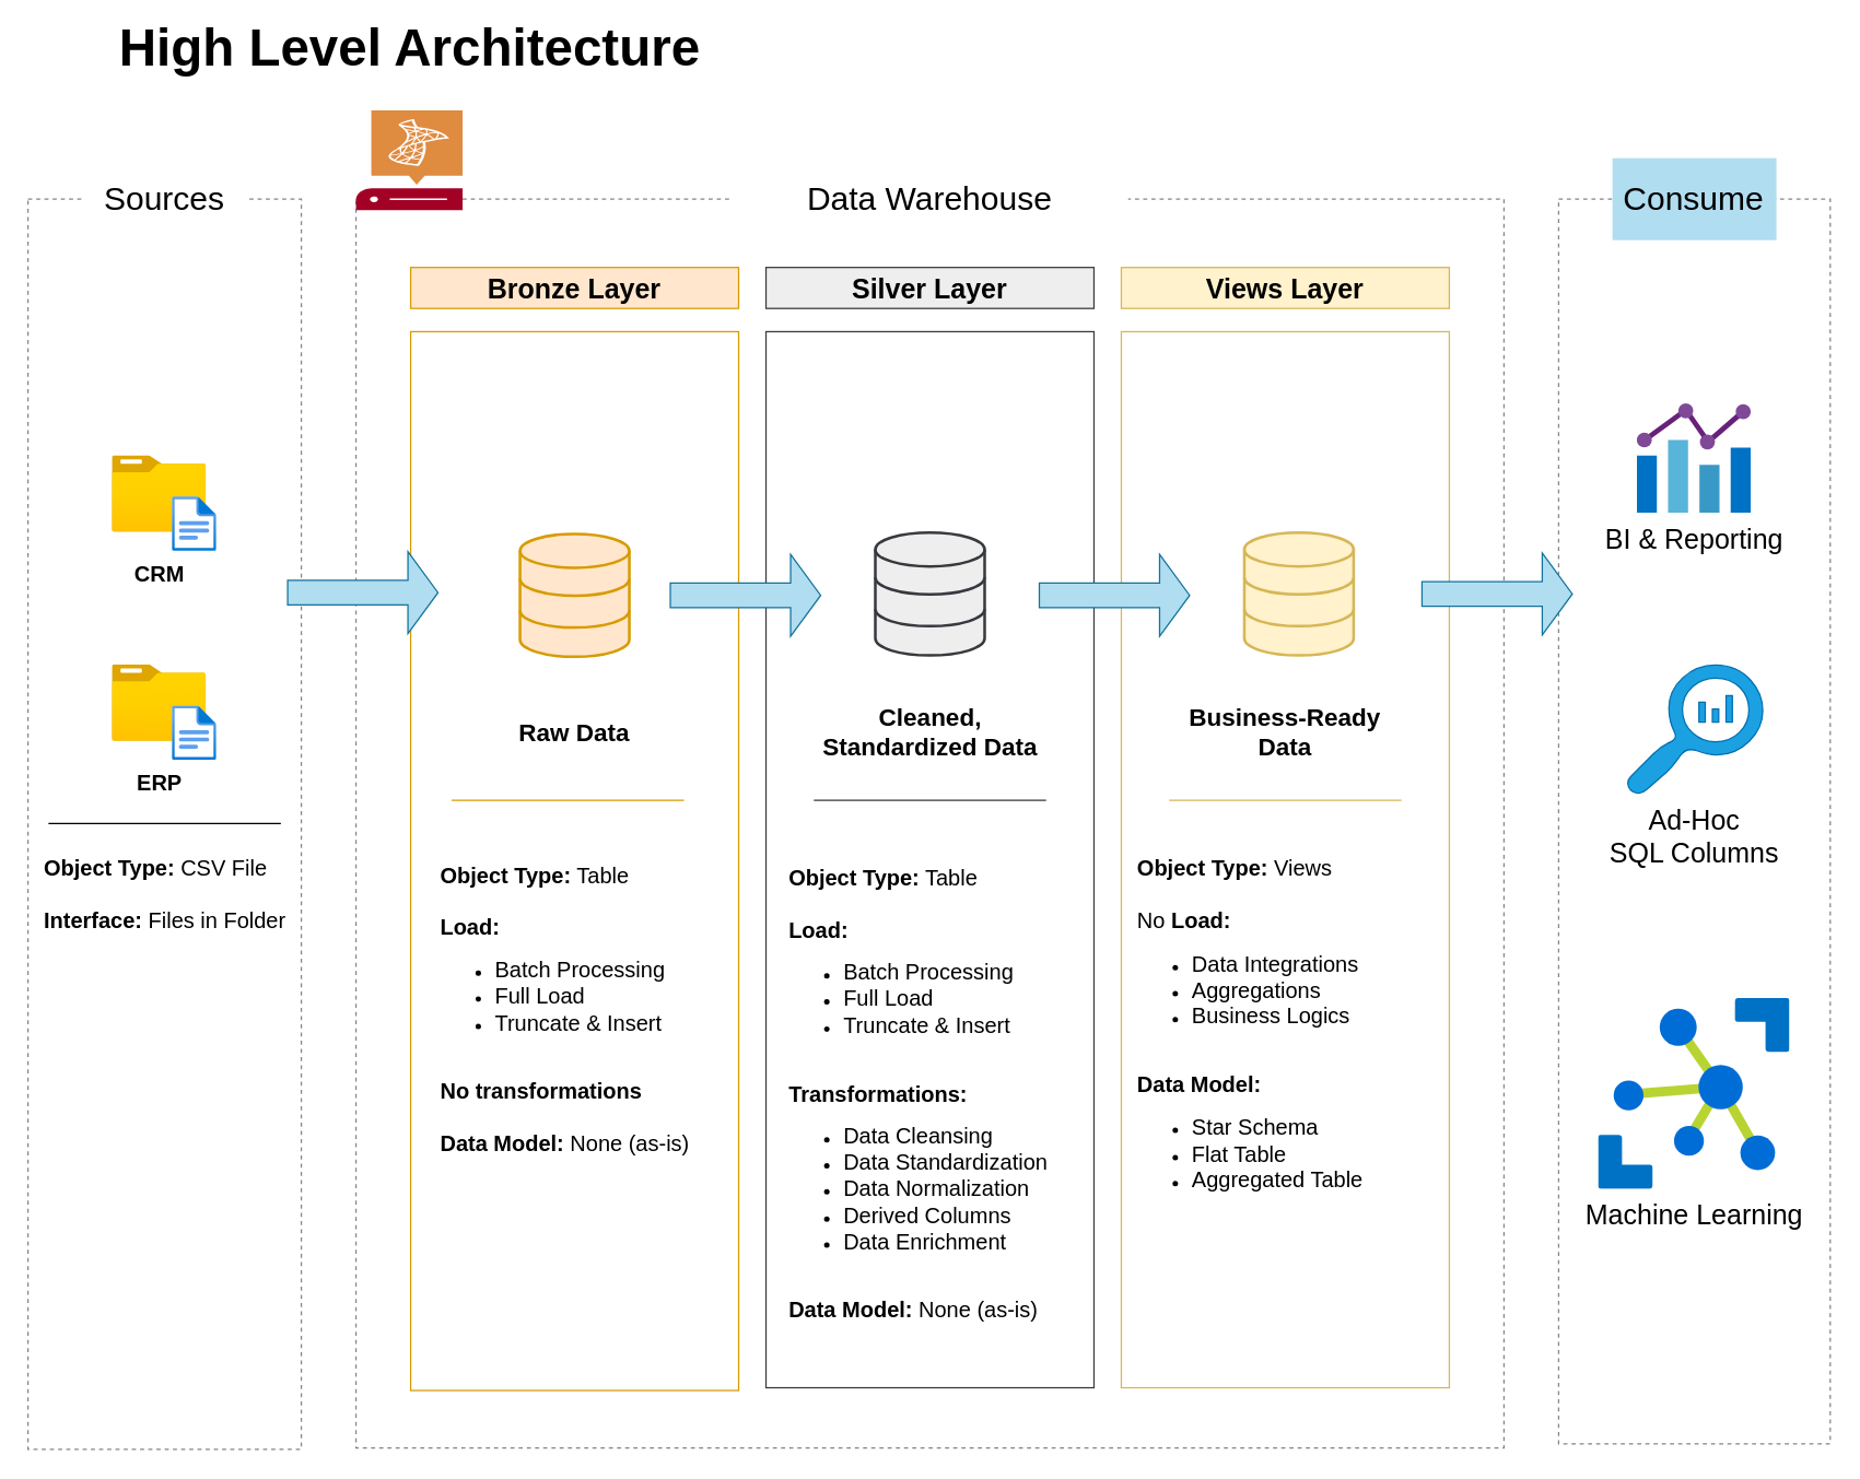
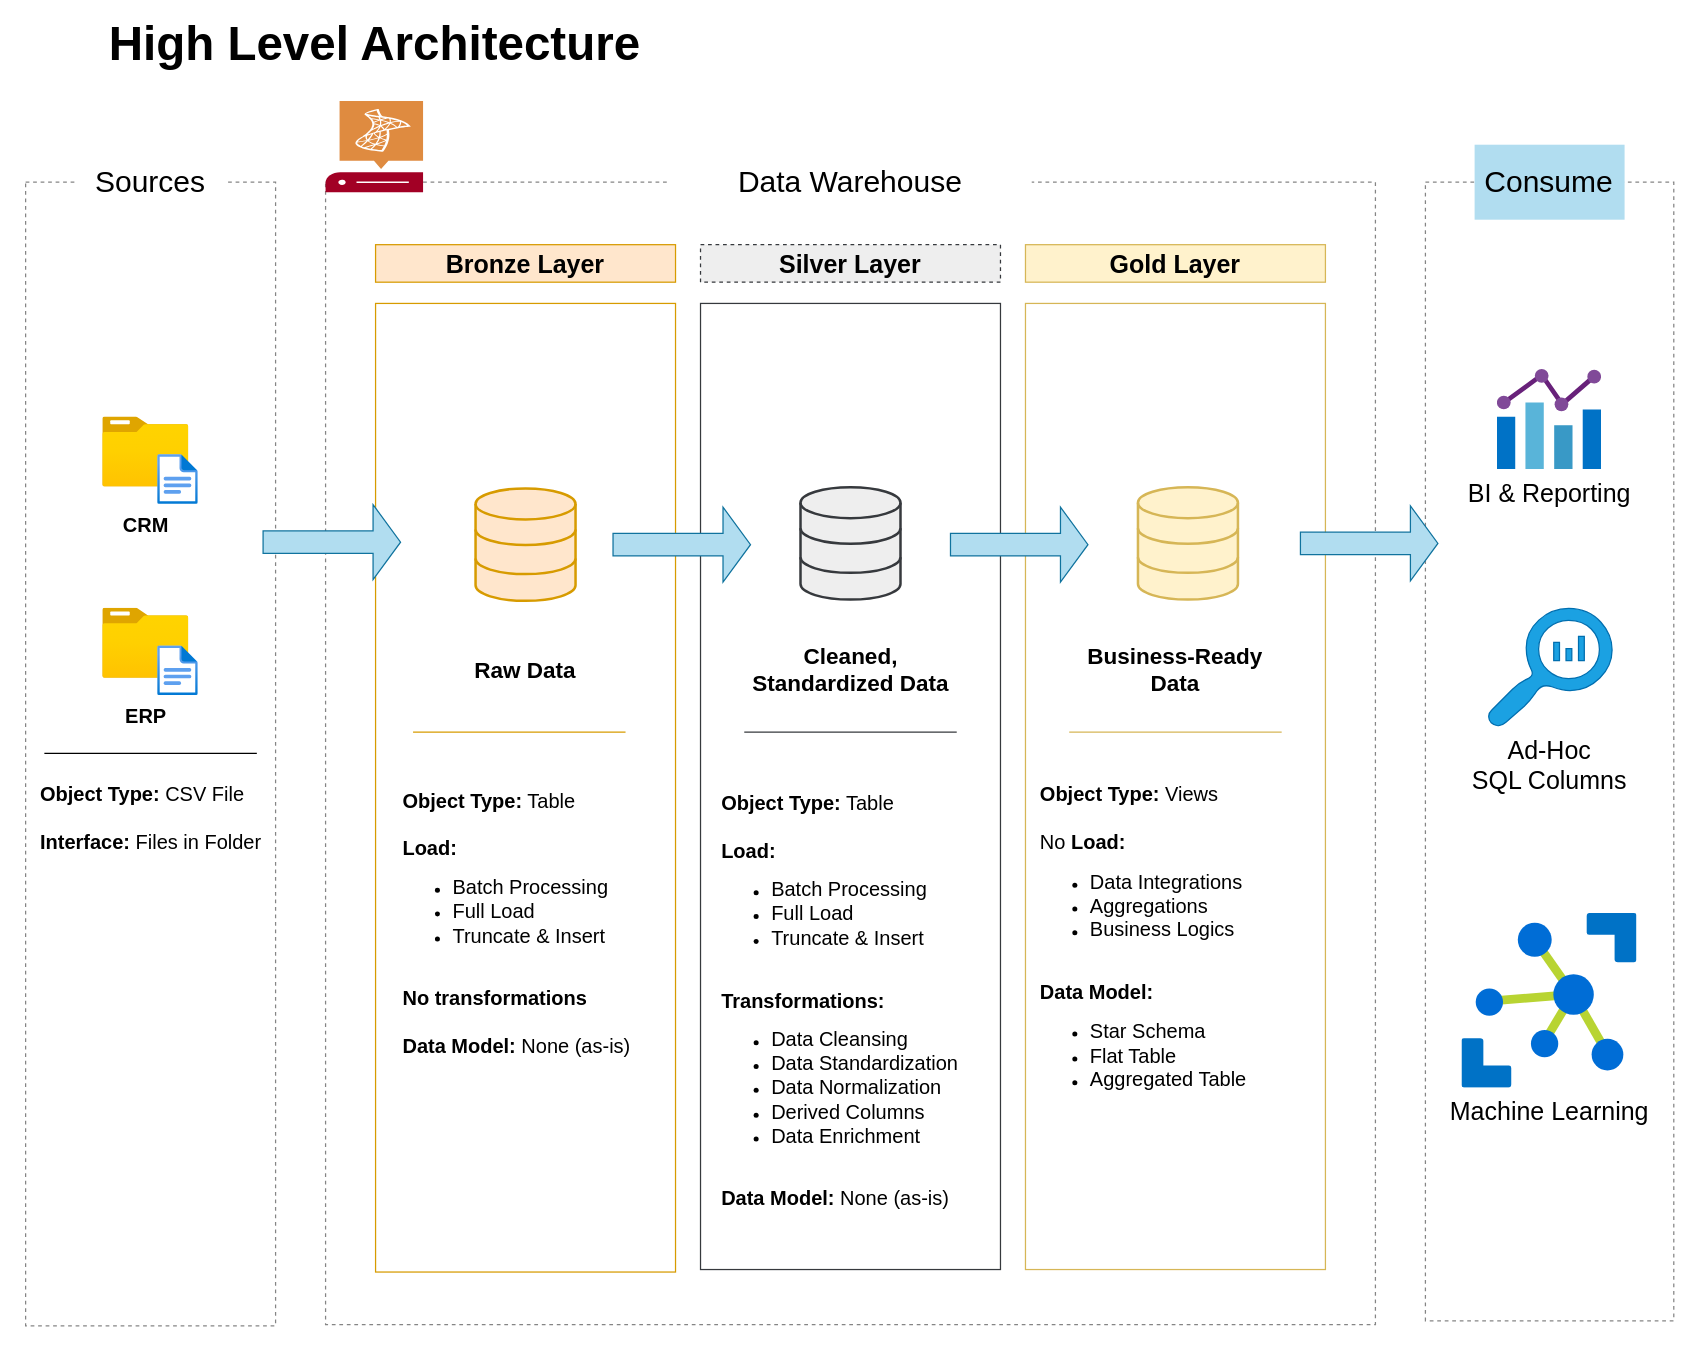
- <mxCell id="10" value="&lt;font style=&quot;font-size: 20px;&quot;&gt;&lt;b&gt;Silver Layer&lt;/b&gt;&lt;/font&gt;" style="rounded=0;whiteSpace=wrap;html=1;fillColor=#eeeeee;strokeColor=#36393d;" parent="1" vertex="1"><mxGeometry x="560" y="195" width="240" height="30" as="geometry" /></mxCell>
+ <mxCell id="10" value="&lt;font style=&quot;font-size: 20px;&quot;&gt;&lt;b&gt;Silver Layer&lt;/b&gt;&lt;/font&gt;" style="rounded=0;whiteSpace=wrap;html=1;fillColor=#eeeeee;strokeColor=#36393d;dashed=1;" parent="1" vertex="1"><mxGeometry x="560" y="195" width="240" height="30" as="geometry" /></mxCell>
- <mxCell id="13" value="&lt;font style=&quot;font-size: 20px;&quot;&gt;&lt;b&gt;Views Layer&lt;/b&gt;&lt;/font&gt;" style="rounded=0;whiteSpace=wrap;html=1;fillColor=#fff2cc;strokeColor=#d6b656;" parent="1" vertex="1"><mxGeometry x="820" y="195" width="240" height="30" as="geometry" /></mxCell>
+ <mxCell id="13" value="&lt;font style=&quot;font-size: 20px;&quot;&gt;&lt;b&gt;Gold Layer&lt;/b&gt;&lt;/font&gt;" style="rounded=0;whiteSpace=wrap;html=1;fillColor=#fff2cc;strokeColor=#d6b656;" parent="1" vertex="1"><mxGeometry x="820" y="195" width="240" height="30" as="geometry" /></mxCell>
